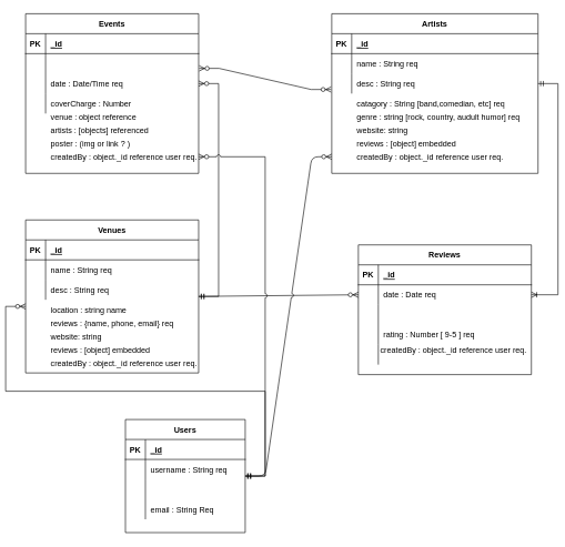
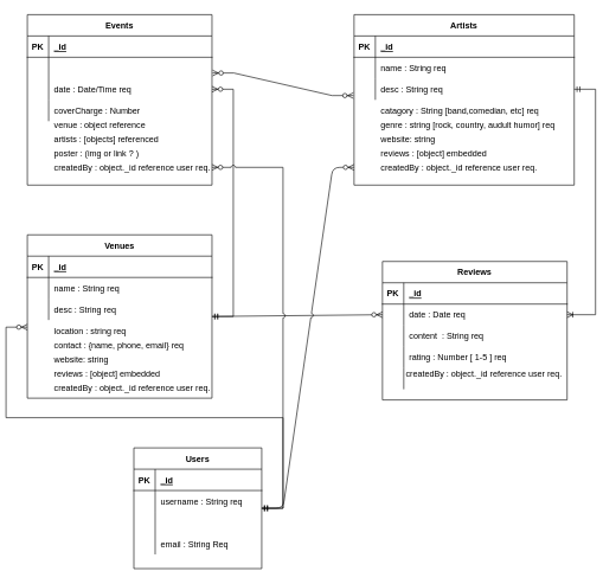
- <mxCell id="57" value="location : string name" style="shape=partialRectangle;overflow=hidden;connectable=0;fillColor=none;top=0;left=0;bottom=0;right=0;align=left;spacingLeft=6;" vertex="1" parent="1"><mxGeometry x="50" y="450" width="230" height="30" as="geometry" /></mxCell>
+ <mxCell id="57" value="location : string req" style="shape=partialRectangle;overflow=hidden;connectable=0;fillColor=none;top=0;left=0;bottom=0;right=0;align=left;spacingLeft=6;" vertex="1" parent="1"><mxGeometry x="50" y="450" width="230" height="30" as="geometry" /></mxCell>
+ <mxCell id="21" value="content  : String req" style="shape=partialRectangle;overflow=hidden;connectable=0;fillColor=none;top=0;left=0;bottom=0;right=0;align=left;spacingLeft=6;" parent="19" vertex="1"><mxGeometry x="30" width="230" height="30" as="geometry" /></mxCell>
- <mxCell id="58" value="reviews : {name, phone, email} req" style="shape=partialRectangle;overflow=hidden;connectable=0;fillColor=none;top=0;left=0;bottom=0;right=0;align=left;spacingLeft=6;" vertex="1" parent="1"><mxGeometry x="50" y="470" width="200" height="30" as="geometry" /></mxCell>
+ <mxCell id="58" value="contact : {name, phone, email} req" style="shape=partialRectangle;overflow=hidden;connectable=0;fillColor=none;top=0;left=0;bottom=0;right=0;align=left;spacingLeft=6;" vertex="1" parent="1"><mxGeometry x="50" y="470" width="200" height="30" as="geometry" /></mxCell>
- <mxCell id="24" value="rating : Number [ 9-5 ] req" style="shape=partialRectangle;connectable=0;fillColor=none;top=0;left=0;bottom=0;right=0;align=left;spacingLeft=6;overflow=hidden;" vertex="1" parent="22"><mxGeometry x="30" width="230" height="30" as="geometry" /></mxCell>
+ <mxCell id="24" value="rating : Number [ 1-5 ] req" style="shape=partialRectangle;connectable=0;fillColor=none;top=0;left=0;bottom=0;right=0;align=left;spacingLeft=6;overflow=hidden;" vertex="1" parent="22"><mxGeometry x="30" width="230" height="30" as="geometry" /></mxCell>
